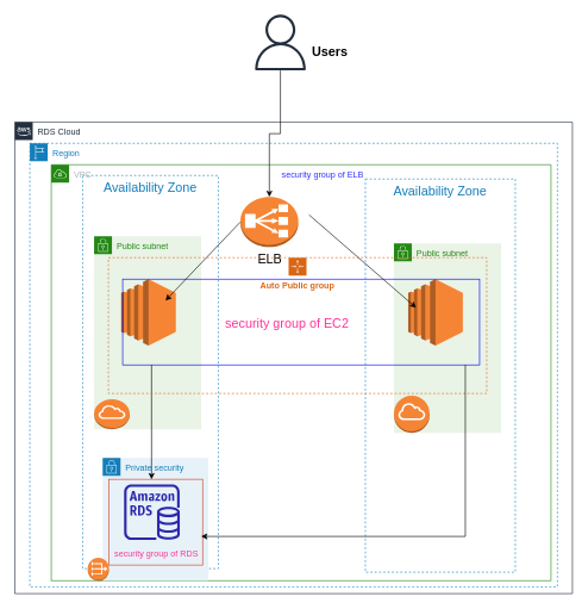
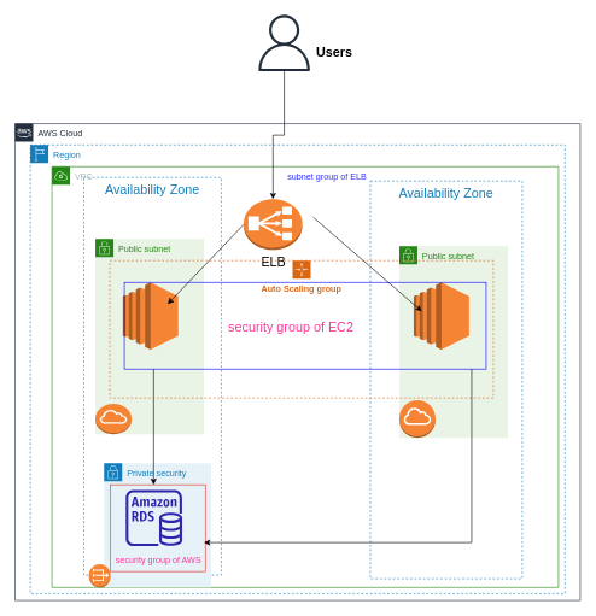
- <mxCell id="2" value="RDS Cloud" style="points=[[0,0],[0.25,0],[0.5,0],[0.75,0],[1,0],[1,0.25],[1,0.5],[1,0.75],[1,1],[0.75,1],[0.5,1],[0.25,1],[0,1],[0,0.75],[0,0.5],[0,0.25]];outlineConnect=0;gradientColor=none;html=1;whiteSpace=wrap;fontSize=12;fontStyle=0;shape=mxgraph.aws4.group;grIcon=mxgraph.aws4.group_aws_cloud_alt;strokeColor=#232F3E;fillColor=none;verticalAlign=top;align=left;spacingLeft=30;fontColor=#232F3E;dashed=0;labelBackgroundColor=#ffffff;container=1;pointerEvents=0;collapsible=0;recursiveResize=0;" parent="1" vertex="1"><mxGeometry x="20" y="170.5" width="781" height="659.5" as="geometry" /></mxCell>
+ <mxCell id="2" value="AWS Cloud" style="points=[[0,0],[0.25,0],[0.5,0],[0.75,0],[1,0],[1,0.25],[1,0.5],[1,0.75],[1,1],[0.75,1],[0.5,1],[0.25,1],[0,1],[0,0.75],[0,0.5],[0,0.25]];outlineConnect=0;gradientColor=none;html=1;whiteSpace=wrap;fontSize=12;fontStyle=0;shape=mxgraph.aws4.group;grIcon=mxgraph.aws4.group_aws_cloud_alt;strokeColor=#232F3E;fillColor=none;verticalAlign=top;align=left;spacingLeft=30;fontColor=#232F3E;dashed=0;labelBackgroundColor=#ffffff;container=1;pointerEvents=0;collapsible=0;recursiveResize=0;" parent="1" vertex="1"><mxGeometry x="20" y="170.5" width="781" height="659.5" as="geometry" /></mxCell>
- <mxCell id="8" value="&lt;span style=&quot;font-weight: normal&quot;&gt;&lt;font style=&quot;font-size: 12px&quot;&gt;security group of ELB&lt;/font&gt;&lt;/span&gt;" style="text;strokeColor=none;fillColor=none;html=1;fontSize=24;fontStyle=1;verticalAlign=middle;align=center;fontColor=#3333FF;" vertex="1" parent="4"><mxGeometry x="330" y="-10" width="100" height="40" as="geometry" /></mxCell>
+ <mxCell id="8" value="&lt;span style=&quot;font-weight: normal&quot;&gt;&lt;font style=&quot;font-size: 12px&quot;&gt;subnet group of ELB&lt;/font&gt;&lt;/span&gt;" style="text;strokeColor=none;fillColor=none;html=1;fontSize=24;fontStyle=1;verticalAlign=middle;align=center;fontColor=#3333FF;" vertex="1" parent="4"><mxGeometry x="330" y="-10" width="100" height="40" as="geometry" /></mxCell>
- <mxCell id="23" value="&lt;b&gt;Auto Public group&lt;/b&gt;" style="points=[[0,0],[0.25,0],[0.5,0],[0.75,0],[1,0],[1,0.25],[1,0.5],[1,0.75],[1,1],[0.75,1],[0.5,1],[0.25,1],[0,1],[0,0.75],[0,0.5],[0,0.25]];outlineConnect=0;gradientColor=none;html=1;whiteSpace=wrap;fontSize=12;fontStyle=0;container=1;pointerEvents=0;collapsible=0;recursiveResize=0;shape=mxgraph.aws4.groupCenter;grIcon=mxgraph.aws4.group_auto_scaling_group;grStroke=1;strokeColor=#D86613;fillColor=none;verticalAlign=top;align=center;fontColor=#D86613;dashed=1;spacingTop=25;" vertex="1" parent="4"><mxGeometry x="80" y="130" width="530" height="190" as="geometry" /></mxCell>
+ <mxCell id="23" value="&lt;b&gt;Auto Scaling group&lt;/b&gt;" style="points=[[0,0],[0.25,0],[0.5,0],[0.75,0],[1,0],[1,0.25],[1,0.5],[1,0.75],[1,1],[0.75,1],[0.5,1],[0.25,1],[0,1],[0,0.75],[0,0.5],[0,0.25]];outlineConnect=0;gradientColor=none;html=1;whiteSpace=wrap;fontSize=12;fontStyle=0;container=1;pointerEvents=0;collapsible=0;recursiveResize=0;shape=mxgraph.aws4.groupCenter;grIcon=mxgraph.aws4.group_auto_scaling_group;grStroke=1;strokeColor=#D86613;fillColor=none;verticalAlign=top;align=center;fontColor=#D86613;dashed=1;spacingTop=25;" vertex="1" parent="4"><mxGeometry x="80" y="130" width="530" height="190" as="geometry" /></mxCell>
- <mxCell id="20" value="&lt;span style=&quot;font-weight: normal&quot;&gt;&lt;font style=&quot;font-size: 12px&quot;&gt;security group of RDS&lt;/font&gt;&lt;/span&gt;" style="text;strokeColor=none;fillColor=none;html=1;fontSize=24;fontStyle=1;verticalAlign=middle;align=center;fontColor=#FF3399;" vertex="1" parent="15"><mxGeometry x="24.5" y="110" width="100" height="40" as="geometry" /></mxCell>
+ <mxCell id="20" value="&lt;span style=&quot;font-weight: normal&quot;&gt;&lt;font style=&quot;font-size: 12px&quot;&gt;security group of AWS&lt;/font&gt;&lt;/span&gt;" style="text;strokeColor=none;fillColor=none;html=1;fontSize=24;fontStyle=1;verticalAlign=middle;align=center;fontColor=#FF3399;" vertex="1" parent="15"><mxGeometry x="24.5" y="110" width="100" height="40" as="geometry" /></mxCell>
